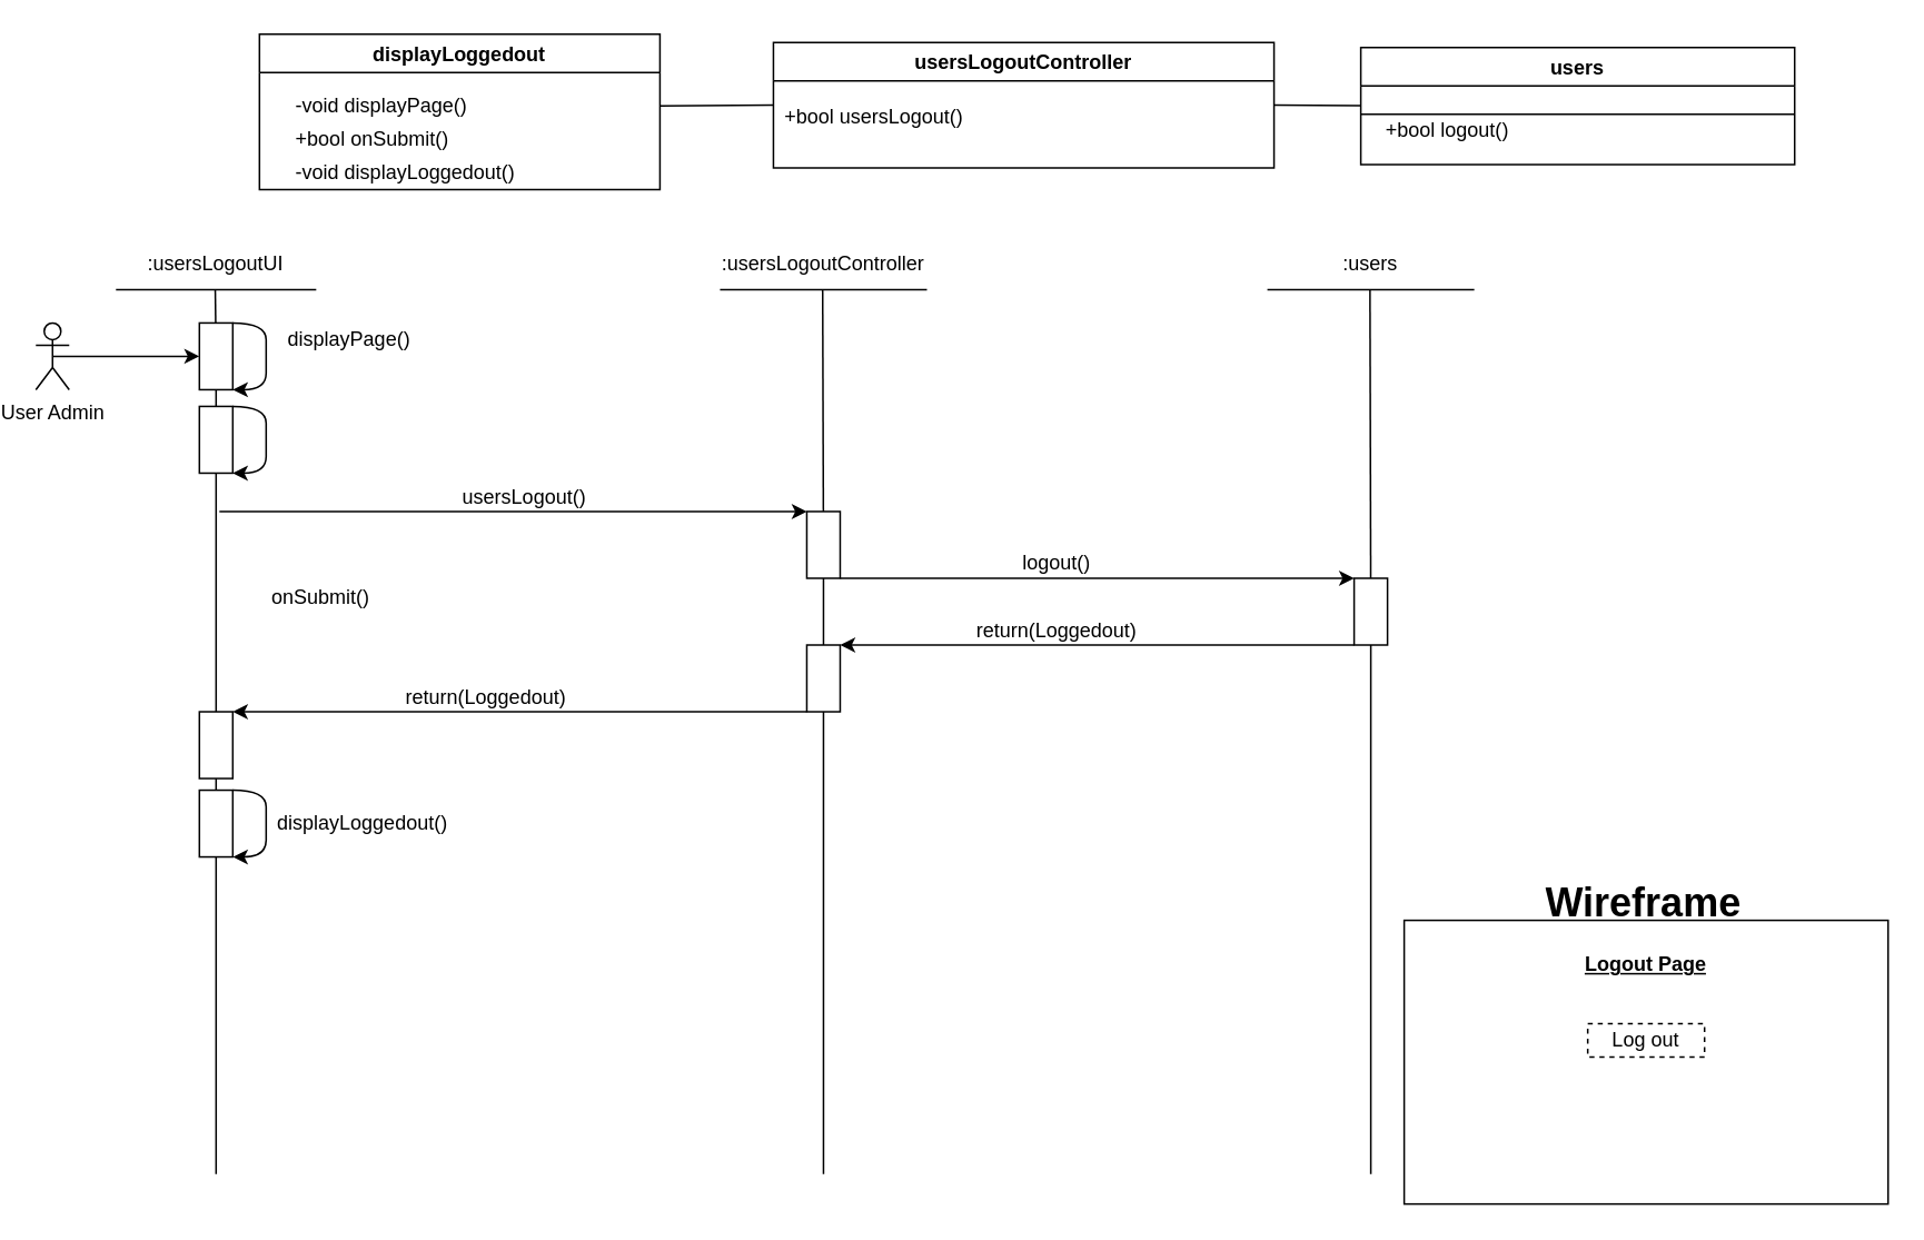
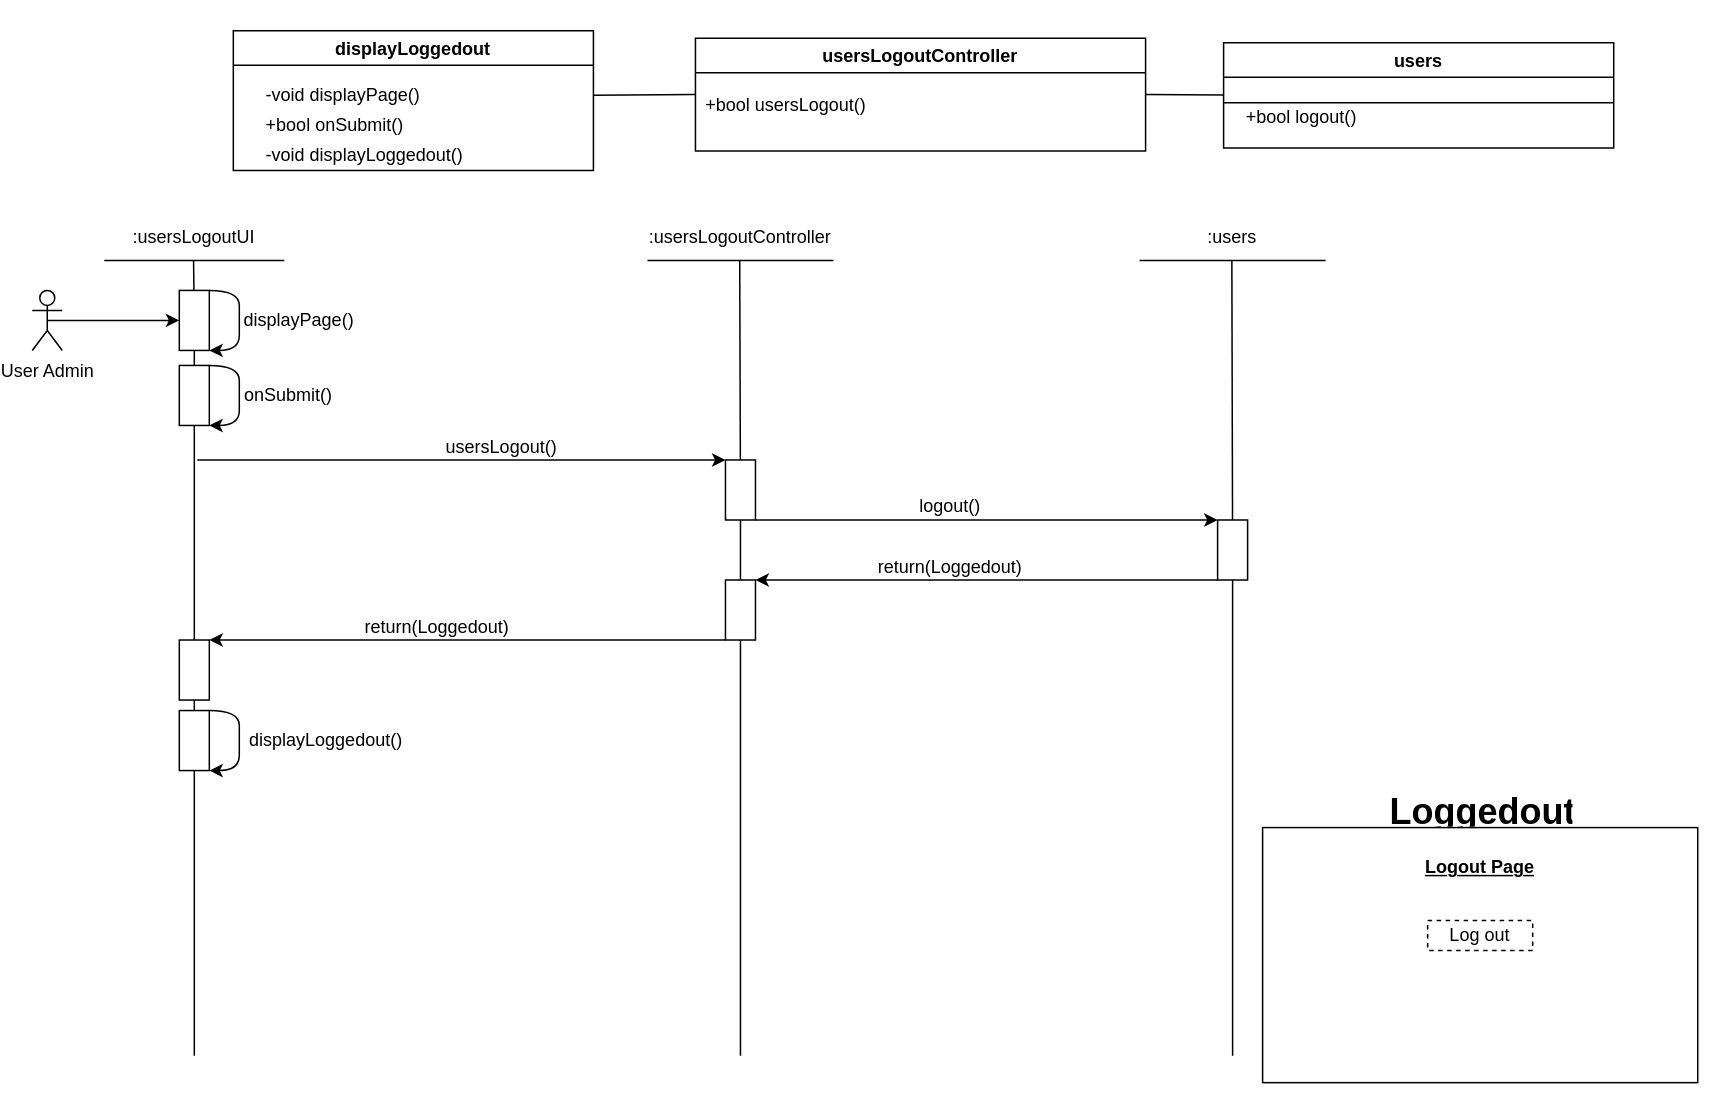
- <mxCell id="27" value="displayPage()" style="text;html=1;strokeColor=none;fillColor=none;align=center;verticalAlign=middle;whiteSpace=wrap;rounded=0;" parent="1" vertex="1"><mxGeometry x="168" y="188" width="80" height="30" as="geometry" /></mxCell>
+ <mxCell id="27" value="displayPage()" style="text;html=1;strokeColor=none;fillColor=none;align=center;verticalAlign=middle;whiteSpace=wrap;rounded=0;" parent="1" vertex="1"><mxGeometry x="158" y="198" width="80" height="30" as="geometry" /></mxCell>
- <mxCell id="34" value="usersLogout()" style="text;html=1;strokeColor=none;fillColor=none;align=center;verticalAlign=middle;whiteSpace=wrap;rounded=0;" parent="1" vertex="1"><mxGeometry x="265" y="283" width="96" height="30" as="geometry" /></mxCell>
+ <mxCell id="34" value="usersLogout()" style="text;html=1;strokeColor=none;fillColor=none;align=center;verticalAlign=middle;whiteSpace=wrap;rounded=0;" parent="1" vertex="1"><mxGeometry x="285" y="283" width="96" height="30" as="geometry" /></mxCell>
- <mxCell id="30" value="onSubmit()" style="text;html=1;strokeColor=none;fillColor=none;align=center;verticalAlign=middle;whiteSpace=wrap;rounded=0;" parent="1" vertex="1"><mxGeometry x="158" y="343" width="66" height="30" as="geometry" /></mxCell>
+ <mxCell id="30" value="onSubmit()" style="text;html=1;strokeColor=none;fillColor=none;align=center;verticalAlign=middle;whiteSpace=wrap;rounded=0;" parent="1" vertex="1"><mxGeometry x="158" y="248" width="66" height="30" as="geometry" /></mxCell>
- <mxCell id="50" value="&lt;h1&gt;Wireframe&lt;/h1&gt;" style="text;html=1;strokeColor=none;fillColor=none;spacing=5;spacingTop=-20;whiteSpace=wrap;overflow=hidden;rounded=0;" parent="1" vertex="1"><mxGeometry x="920" y="521" width="130" height="30" as="geometry" /></mxCell>
+ <mxCell id="50" value="&lt;h1&gt;Loggedout&lt;/h1&gt;" style="text;html=1;strokeColor=none;fillColor=none;spacing=5;spacingTop=-20;whiteSpace=wrap;overflow=hidden;rounded=0;" parent="1" vertex="1"><mxGeometry x="920" y="521" width="130" height="30" as="geometry" /></mxCell>
